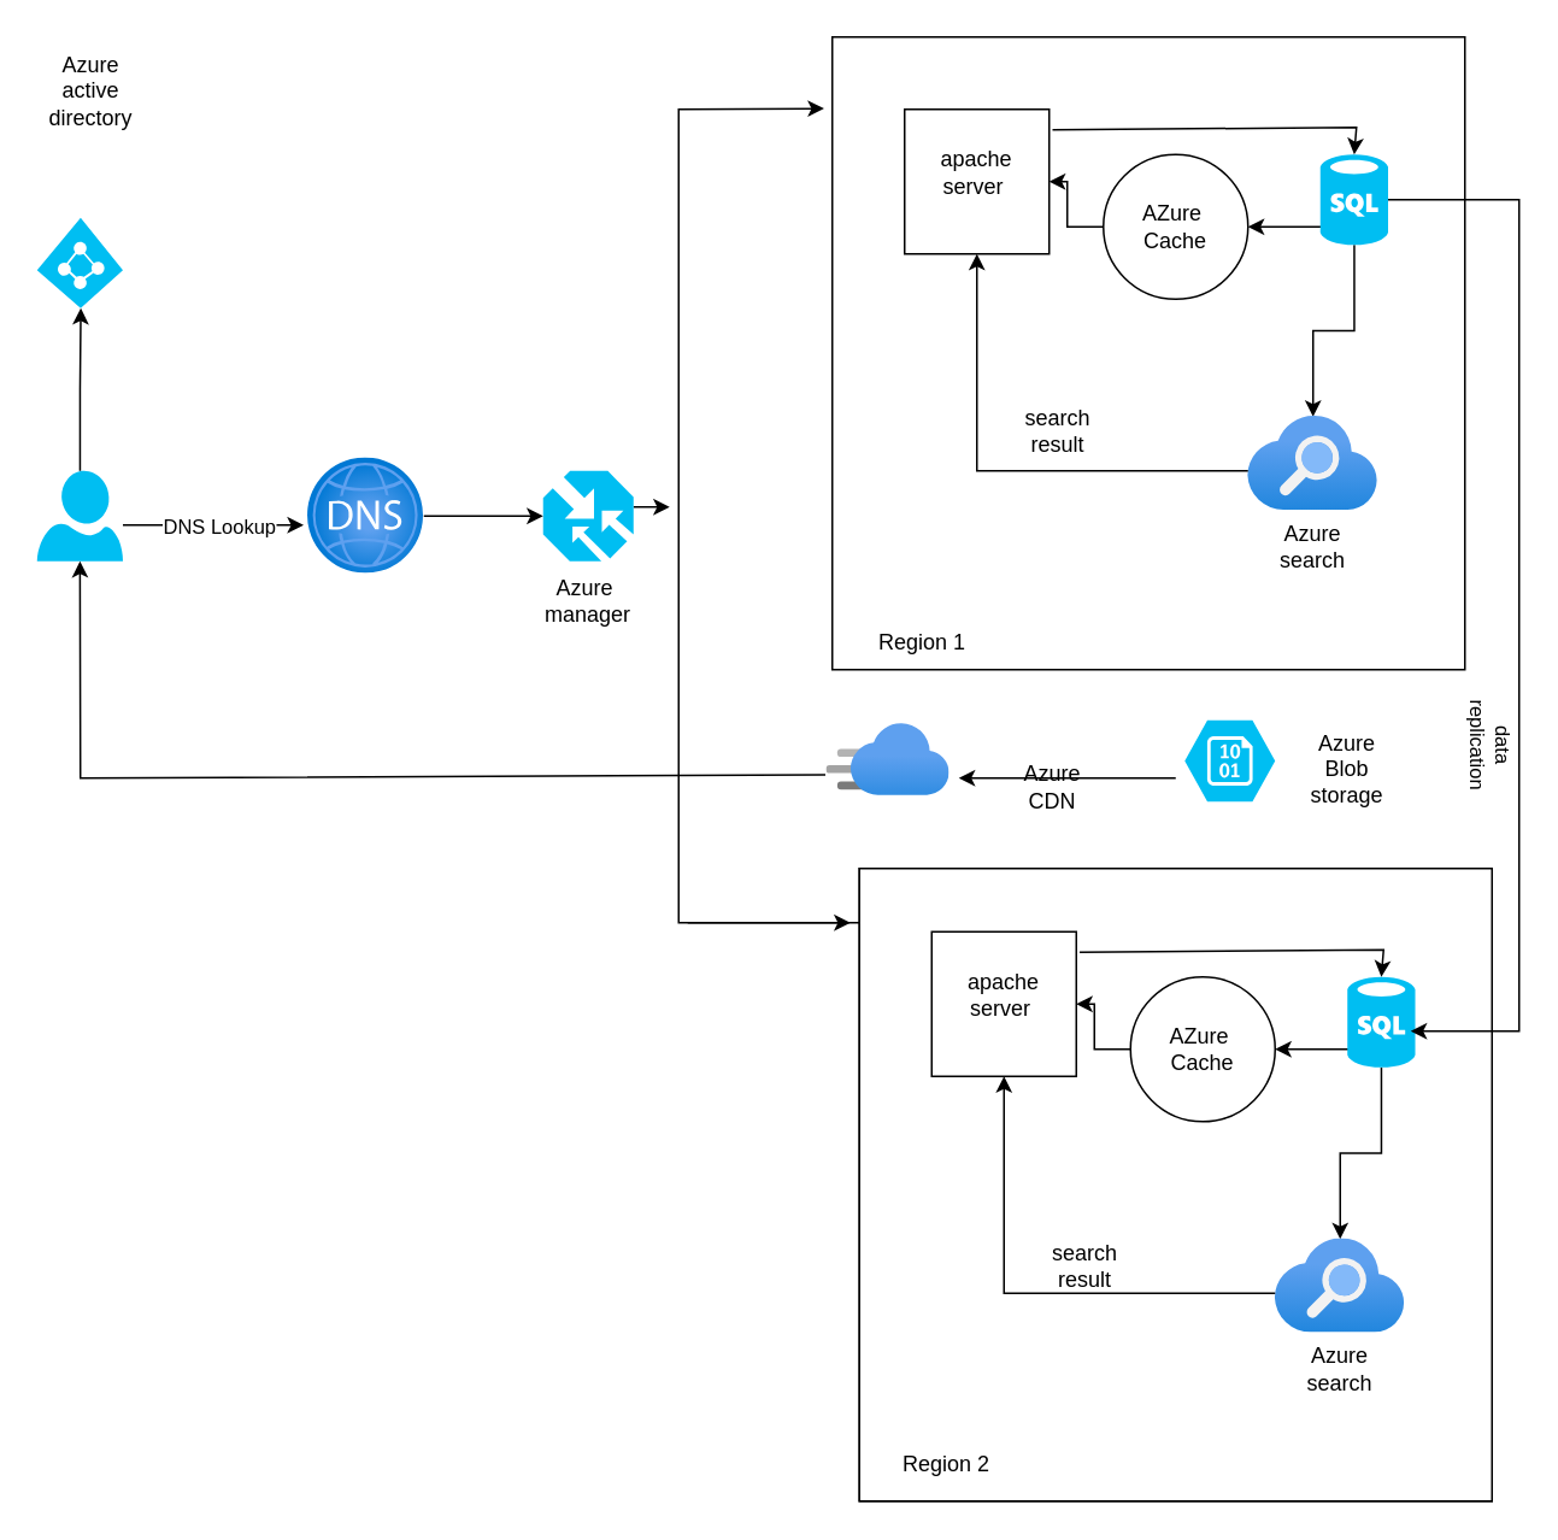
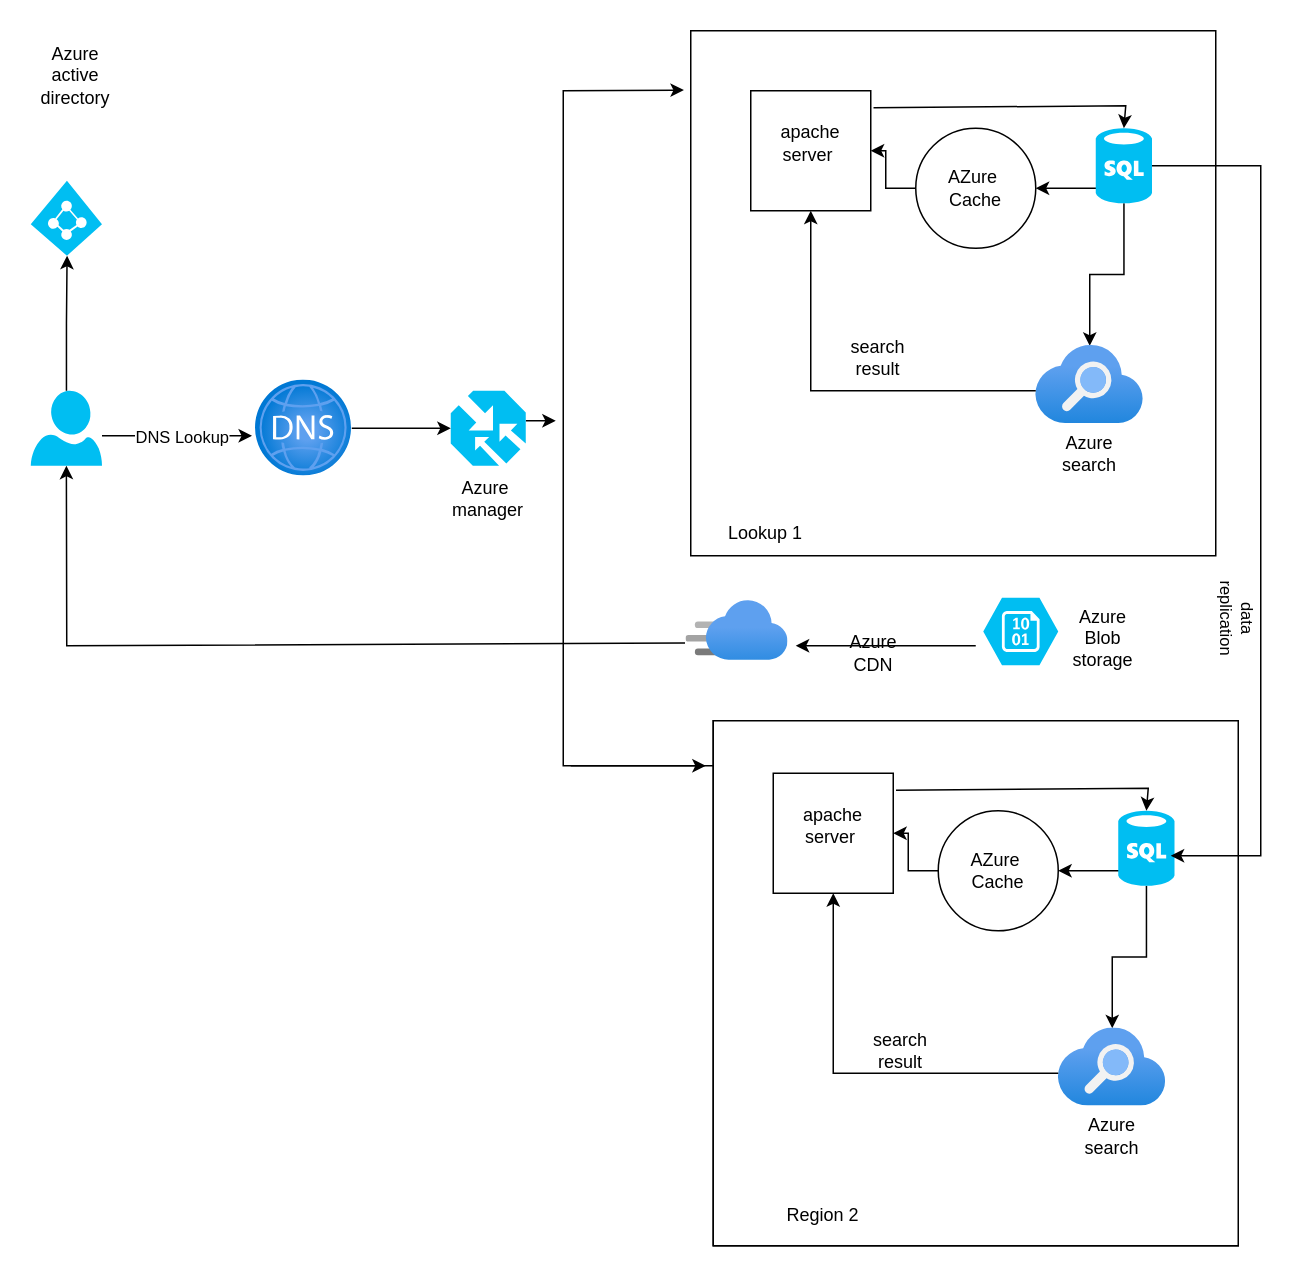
- <mxCell id="28" value="&amp;nbsp;Region 1&amp;nbsp;" style="text;html=1;strokeColor=none;fillColor=none;align=center;verticalAlign=middle;whiteSpace=wrap;rounded=0;" vertex="1" parent="1"><mxGeometry x="480" y="340" width="60" height="30" as="geometry" /></mxCell>
+ <mxCell id="28" value="&amp;nbsp;Lookup 1&amp;nbsp;" style="text;html=1;strokeColor=none;fillColor=none;align=center;verticalAlign=middle;whiteSpace=wrap;rounded=0;" vertex="1" parent="1"><mxGeometry x="480" y="340" width="60" height="30" as="geometry" /></mxCell>
- <mxCell id="53" value="Azure Blob storage" style="text;html=1;strokeColor=none;fillColor=none;align=center;verticalAlign=middle;whiteSpace=wrap;rounded=0;" vertex="1" parent="1"><mxGeometry x="715" y="410" width="60" height="30" as="geometry" /></mxCell>
+ <mxCell id="53" value="Azure Blob storage" style="text;html=1;strokeColor=none;fillColor=none;align=center;verticalAlign=middle;whiteSpace=wrap;rounded=0;" vertex="1" parent="1"><mxGeometry x="705" y="410" width="60" height="30" as="geometry" /></mxCell>
- <mxCell id="43" value="Region 2&amp;nbsp;" style="text;html=1;strokeColor=none;fillColor=none;align=center;verticalAlign=middle;whiteSpace=wrap;rounded=0;" vertex="1" parent="1"><mxGeometry x="495" y="795" width="60" height="30" as="geometry" /></mxCell>
+ <mxCell id="43" value="Region 2&amp;nbsp;" style="text;html=1;strokeColor=none;fillColor=none;align=center;verticalAlign=middle;whiteSpace=wrap;rounded=0;" vertex="1" parent="1"><mxGeometry x="520" y="795" width="60" height="30" as="geometry" /></mxCell>
